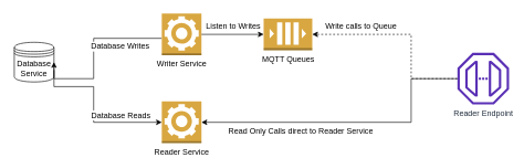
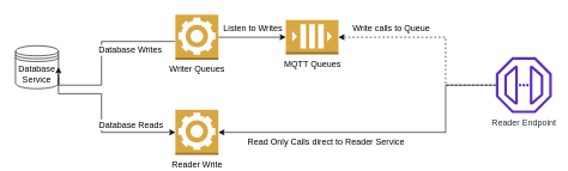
- <mxCell id="5" value="Writer Service" style="outlineConnect=0;dashed=0;verticalLabelPosition=bottom;verticalAlign=top;align=center;html=1;shape=mxgraph.aws3.worker;fillColor=#D9A741;gradientColor=none;" parent="1" vertex="1"><mxGeometry x="243" y="20" width="60" height="63" as="geometry" /></mxCell>
+ <mxCell id="5" value="Writer Queues" style="outlineConnect=0;dashed=0;verticalLabelPosition=bottom;verticalAlign=top;align=center;html=1;shape=mxgraph.aws3.worker;fillColor=#D9A741;gradientColor=none;" parent="1" vertex="1"><mxGeometry x="243" y="20" width="60" height="63" as="geometry" /></mxCell>
- <mxCell id="8" value="Reader Service" style="outlineConnect=0;dashed=0;verticalLabelPosition=bottom;verticalAlign=top;align=center;html=1;shape=mxgraph.aws3.worker;fillColor=#D9A741;gradientColor=none;" parent="1" vertex="1"><mxGeometry x="243" y="153" width="60" height="63" as="geometry" /></mxCell>
+ <mxCell id="8" value="Reader Write" style="outlineConnect=0;dashed=0;verticalLabelPosition=bottom;verticalAlign=top;align=center;html=1;shape=mxgraph.aws3.worker;fillColor=#D9A741;gradientColor=none;" parent="1" vertex="1"><mxGeometry x="243" y="153" width="60" height="63" as="geometry" /></mxCell>
